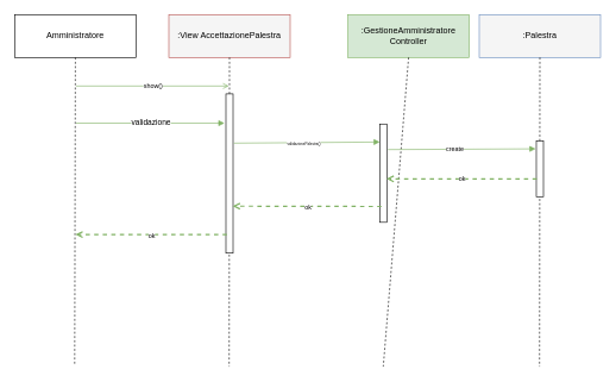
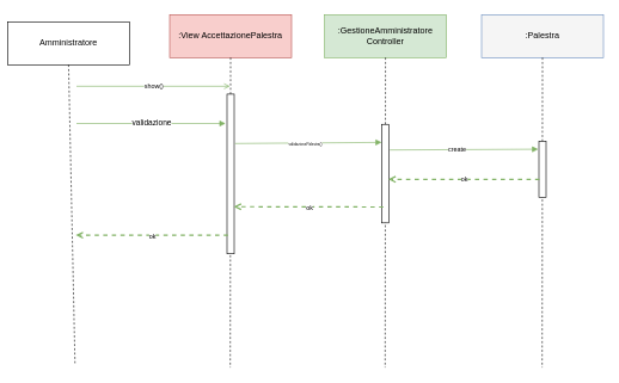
- <mxCell id="3" value="Amministratore" style="rounded=0;whiteSpace=wrap;html=1;" vertex="1" parent="1"><mxGeometry x="20" y="20" width="170" height="60" as="geometry" /></mxCell>
+ <mxCell id="3" value="Amministratore" style="rounded=0;whiteSpace=wrap;html=1;" vertex="1" parent="1"><mxGeometry x="10" y="30" width="170" height="60" as="geometry" /></mxCell>
- <mxCell id="2" value=":View AccettazionePalestra" style="rounded=0;whiteSpace=wrap;html=1;fillColor=#f5f5f5;strokeColor=#b85450;" vertex="1" parent="1"><mxGeometry x="236" y="20" width="170" height="60" as="geometry" /></mxCell>
+ <mxCell id="2" value=":View AccettazionePalestra" style="rounded=0;whiteSpace=wrap;html=1;fillColor=#f8cecc;strokeColor=#b85450;" vertex="1" parent="1"><mxGeometry x="236" y="20" width="170" height="60" as="geometry" /></mxCell>
- <mxCell id="4" value=":GestioneAmministratore Controller" style="rounded=0;whiteSpace=wrap;html=1;fillColor=#d5e8d4;strokeColor=#82b366;" vertex="1" parent="1"><mxGeometry x="487" y="20" width="170" height="60" as="geometry" /></mxCell>
+ <mxCell id="4" value=":GestioneAmministratore Controller" style="rounded=0;whiteSpace=wrap;html=1;fillColor=#d5e8d4;strokeColor=#82b366;" vertex="1" parent="1"><mxGeometry x="452" y="20" width="170" height="60" as="geometry" /></mxCell>
